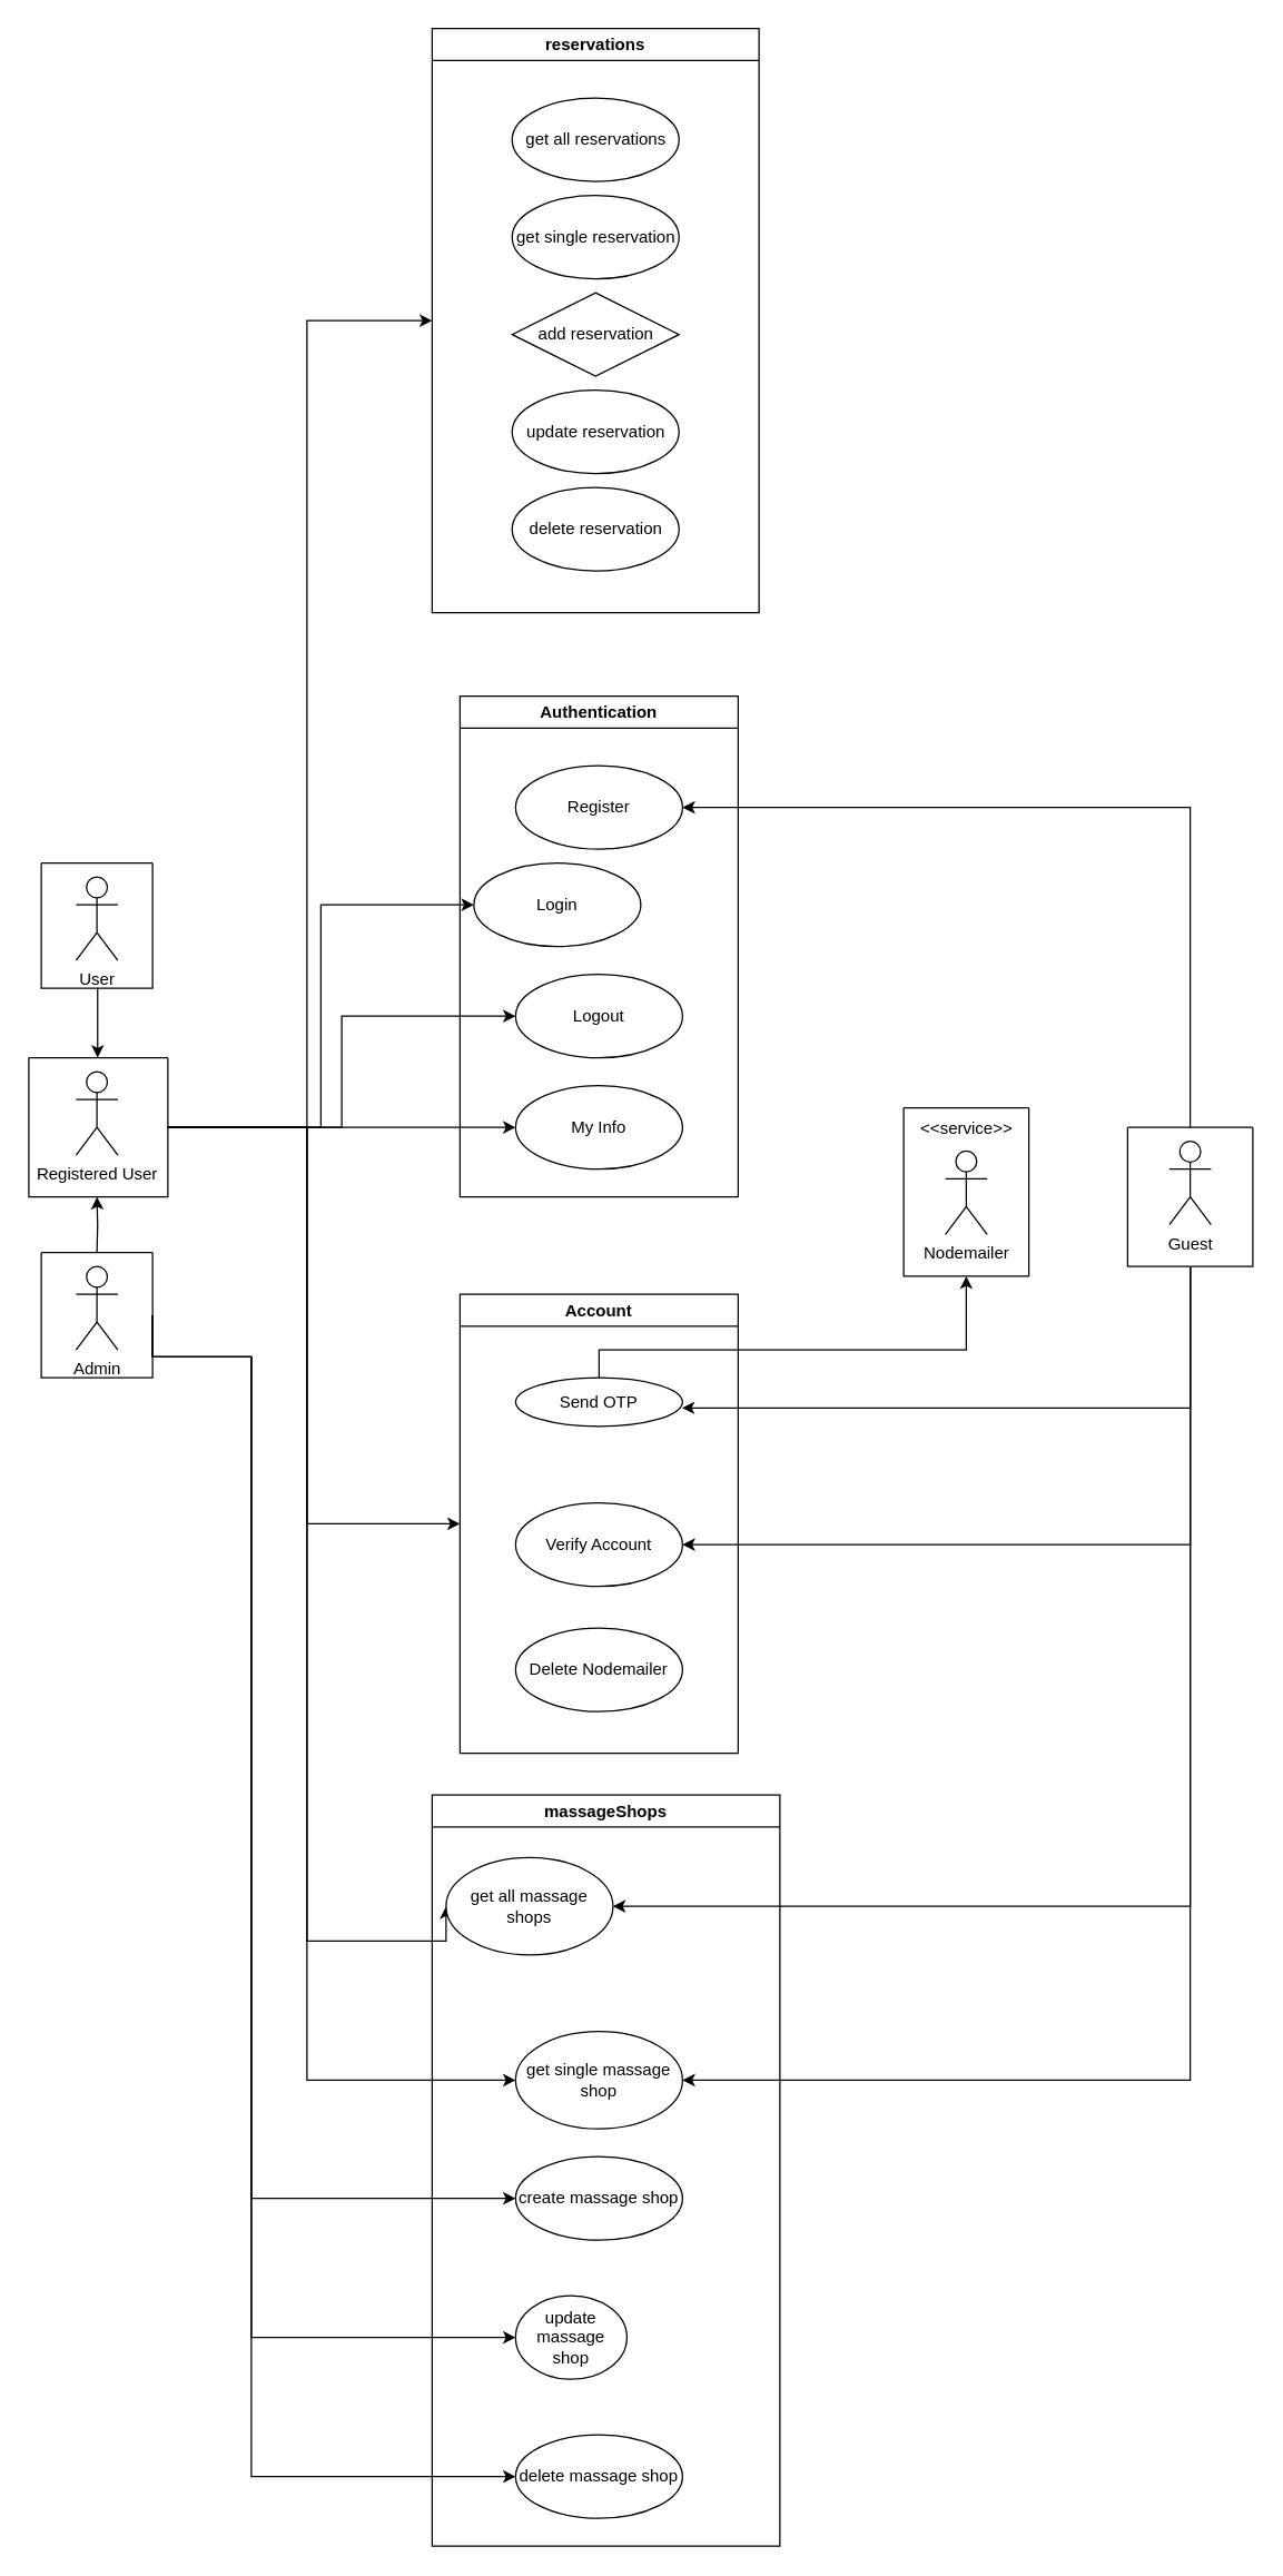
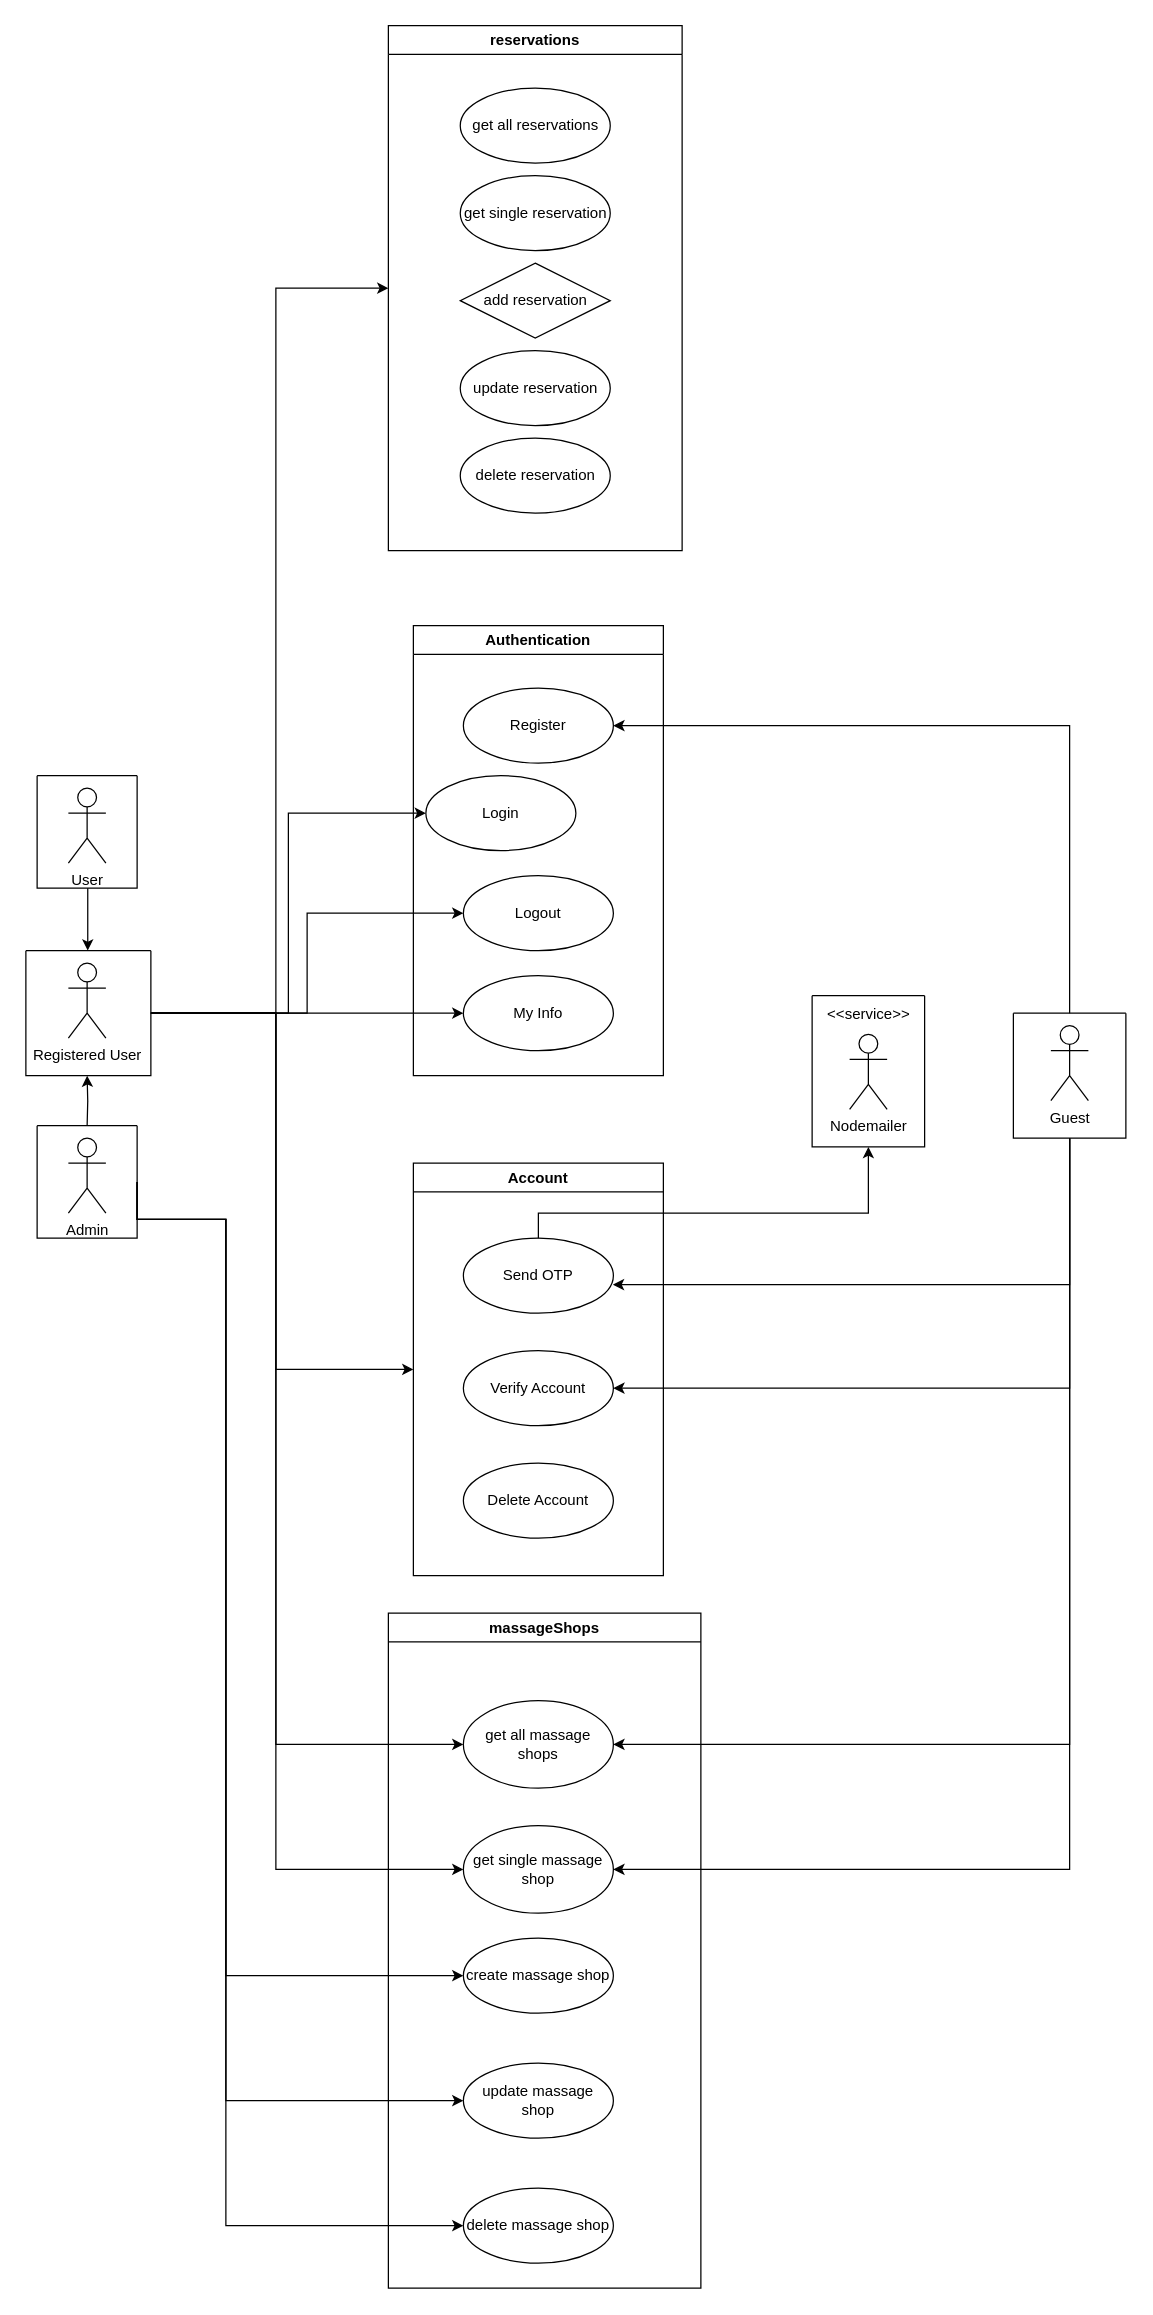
- <mxCell id="10" value="Send OTP" style="ellipse;whiteSpace=wrap;html=1;" vertex="1" parent="9"><mxGeometry x="40" y="60" width="120" height="35" as="geometry" /></mxCell>
+ <mxCell id="10" value="Send OTP" style="ellipse;whiteSpace=wrap;html=1;" vertex="1" parent="9"><mxGeometry x="40" y="60" width="120" height="60" as="geometry" /></mxCell>
- <mxCell id="12" value="Delete Nodemailer" style="ellipse;whiteSpace=wrap;html=1;" vertex="1" parent="9"><mxGeometry x="40" y="240" width="120" height="60" as="geometry" /></mxCell>
+ <mxCell id="12" value="Delete Account" style="ellipse;whiteSpace=wrap;html=1;" vertex="1" parent="9"><mxGeometry x="40" y="240" width="120" height="60" as="geometry" /></mxCell>
- <mxCell id="37" value="get all massage shops" style="ellipse;whiteSpace=wrap;html=1;" vertex="1" parent="36"><mxGeometry x="10" y="45" width="120" height="70" as="geometry" /></mxCell>
+ <mxCell id="37" value="get all massage shops" style="ellipse;whiteSpace=wrap;html=1;" vertex="1" parent="36"><mxGeometry x="60" y="70" width="120" height="70" as="geometry" /></mxCell>
- <mxCell id="40" value="update massage shop" style="ellipse;whiteSpace=wrap;html=1;" vertex="1" parent="36"><mxGeometry x="60" y="360" width="80" height="60" as="geometry" /></mxCell>
+ <mxCell id="40" value="update massage shop" style="ellipse;whiteSpace=wrap;html=1;" vertex="1" parent="36"><mxGeometry x="60" y="360" width="120" height="60" as="geometry" /></mxCell>
